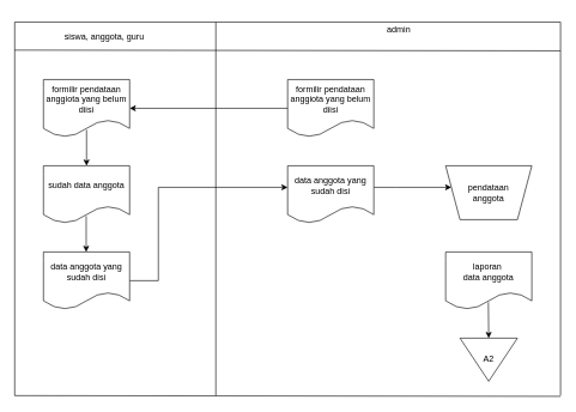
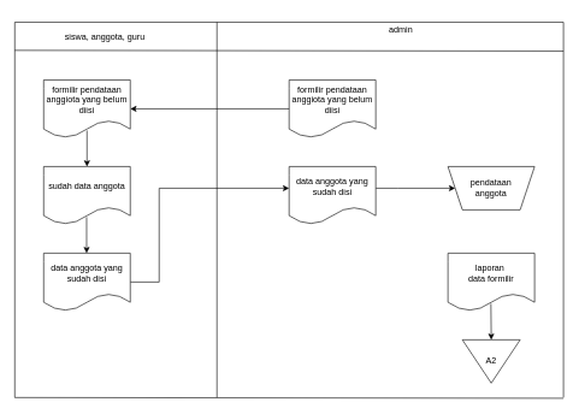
- <mxCell id="3" value="pendataan&lt;div&gt;anggota&lt;/div&gt;" style="shape=trapezoid;perimeter=trapezoidPerimeter;whiteSpace=wrap;html=1;fixedSize=1;direction=west;" parent="1" vertex="1"><mxGeometry x="620" y="230" width="120" height="75" as="geometry" /></mxCell>
+ <mxCell id="3" value="pendataan&lt;div&gt;anggota&lt;/div&gt;" style="shape=trapezoid;perimeter=trapezoidPerimeter;whiteSpace=wrap;html=1;fixedSize=1;direction=west;" parent="1" vertex="1"><mxGeometry x="620" y="230" width="120" height="60" as="geometry" /></mxCell>
- <mxCell id="20" value="laporan&amp;nbsp;&lt;div&gt;data anggota&lt;/div&gt;" style="shape=document;whiteSpace=wrap;html=1;boundedLbl=1;" vertex="1" parent="1"><mxGeometry x="620" y="350" width="120" height="80" as="geometry" /></mxCell>
+ <mxCell id="20" value="laporan&amp;nbsp;&lt;div&gt;data formilir&lt;/div&gt;" style="shape=document;whiteSpace=wrap;html=1;boundedLbl=1;" vertex="1" parent="1"><mxGeometry x="620" y="350" width="120" height="80" as="geometry" /></mxCell>
